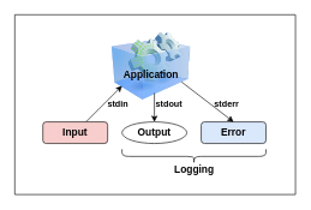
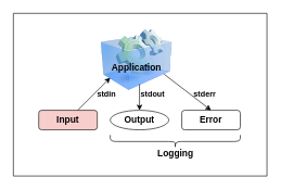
- <mxCell id="7" value="Error" style="rounded=1;whiteSpace=wrap;html=1;fontStyle=1;fontSize=14;fillColor=#dae8fc;" vertex="1" parent="1"><mxGeometry x="279" y="169" width="90" height="30" as="geometry" /></mxCell>
+ <mxCell id="7" value="Error" style="rounded=1;whiteSpace=wrap;html=1;fontStyle=1;fontSize=14;" vertex="1" parent="1"><mxGeometry x="279" y="169" width="90" height="30" as="geometry" /></mxCell>
